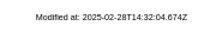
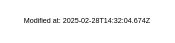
- <mxCell id="2" value="Modified at: 2025-02-28T14:32:04.674Z" style="text;html=1;strokeColor=none;fillColor=none;align=center;verticalAlign=middle;whiteSpace=wrap;rounded=0;" vertex="1" parent="1"><mxGeometry x="30" y="10" width="250" height="30" as="geometry" /></mxCell>
+ <mxCell id="2" value="Modified at: 2025-02-28T14:32:04.674Z" style="text;html=1;strokeColor=none;fillColor=none;align=center;verticalAlign=middle;whiteSpace=wrap;rounded=0;" vertex="1" parent="1"><mxGeometry x="20" y="20" width="250" height="30" as="geometry" /></mxCell>
